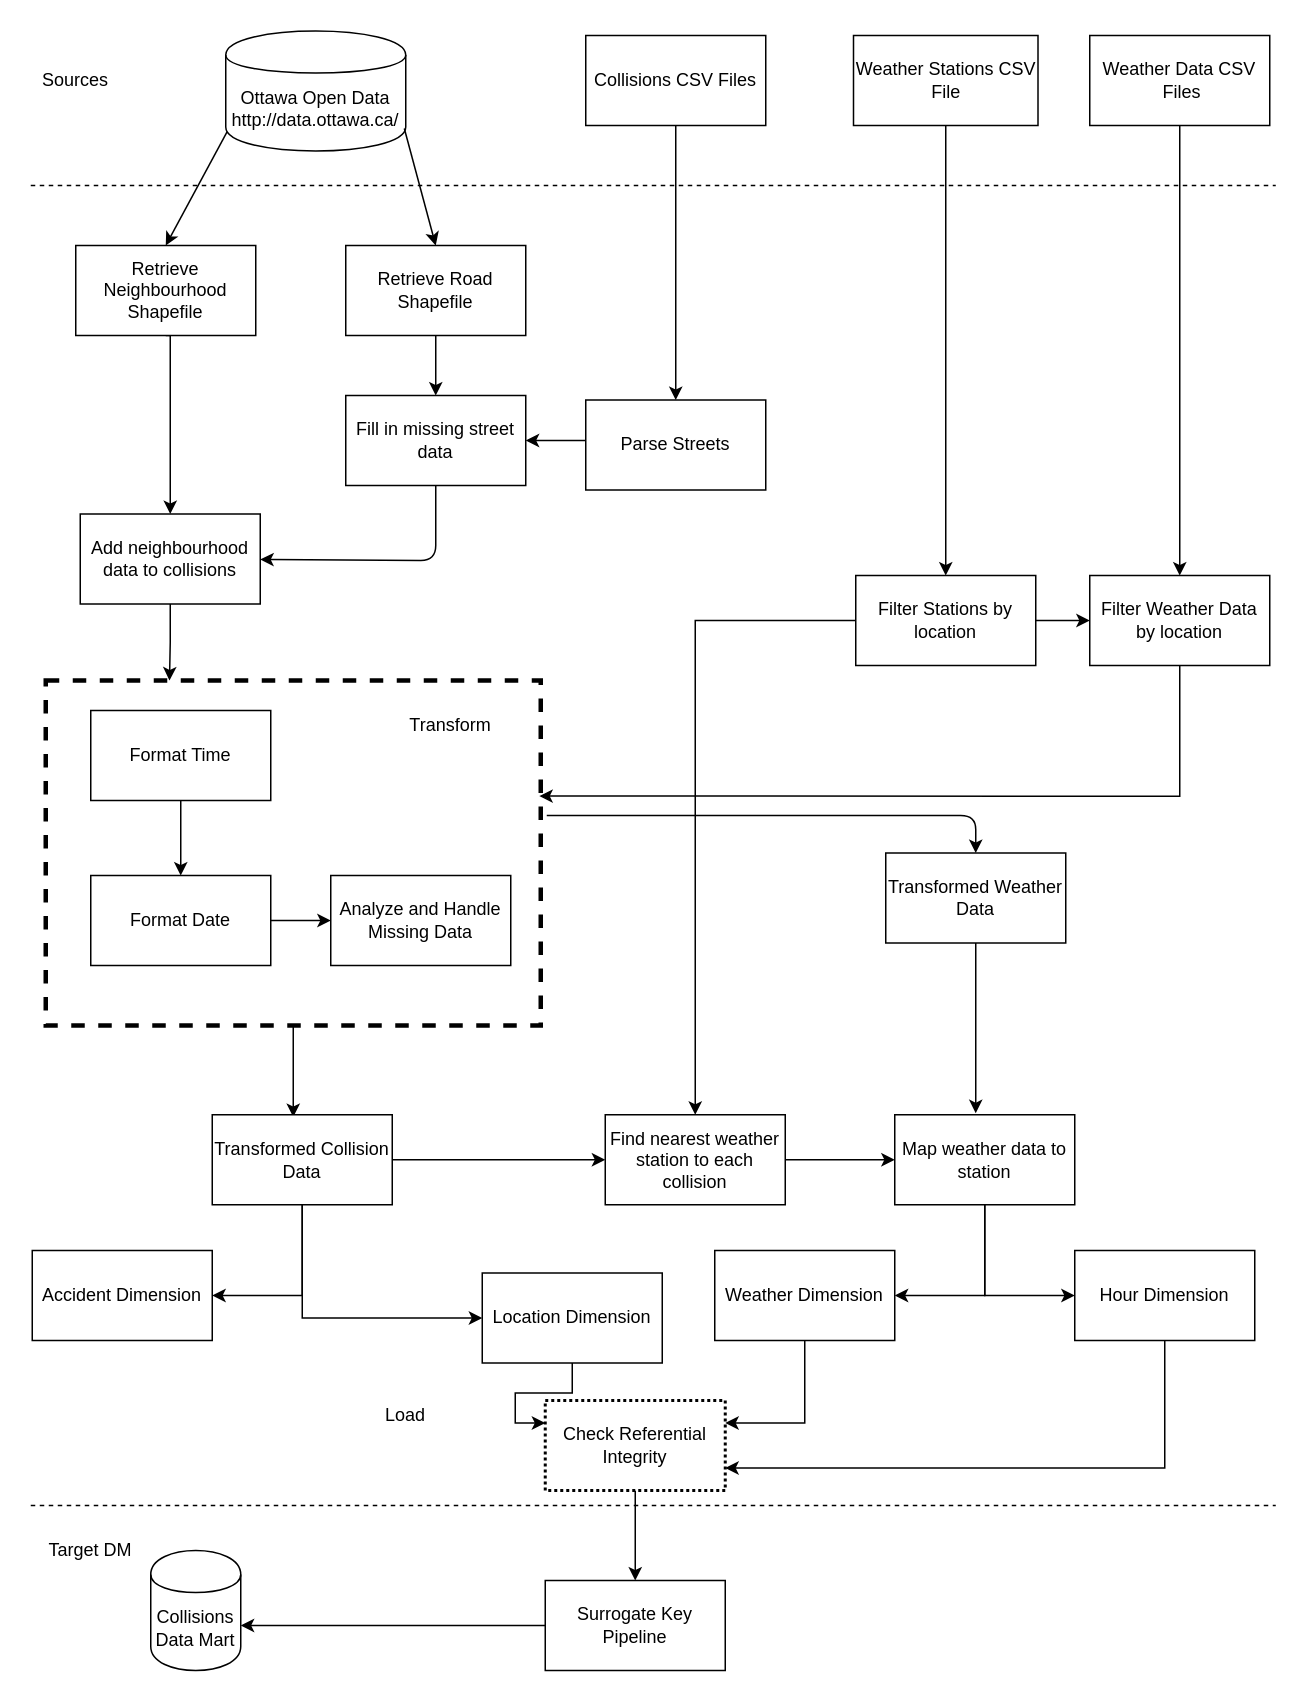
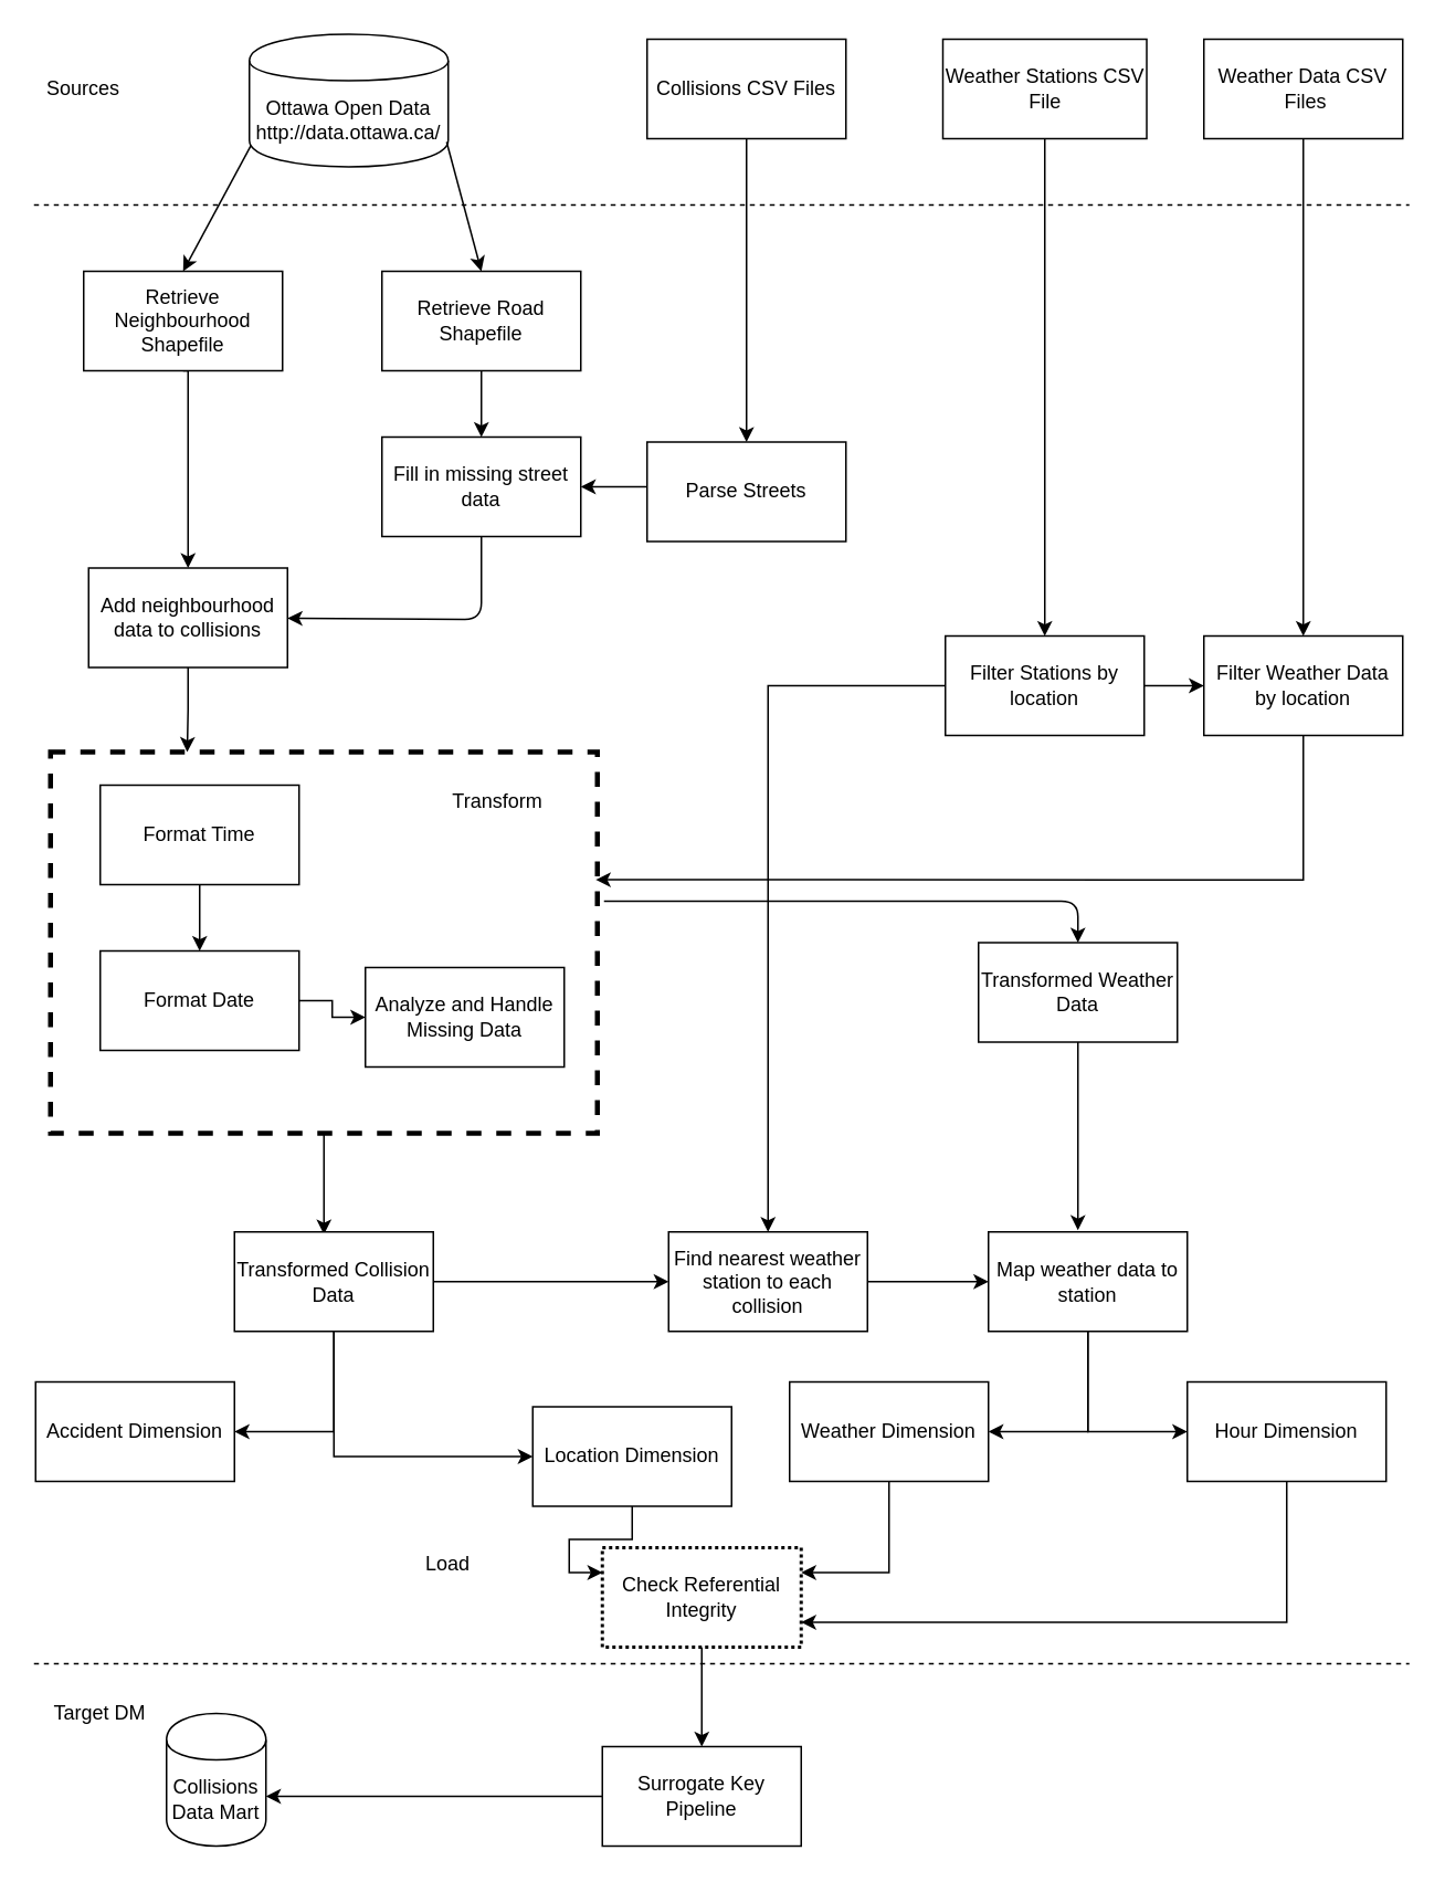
- <mxCell id="17" value="Format Date" style="rounded=0;whiteSpace=wrap;html=1;" vertex="1" parent="1"><mxGeometry x="60" y="583" width="120" height="60" as="geometry" /></mxCell>
+ <mxCell id="17" value="Format Date" style="rounded=0;whiteSpace=wrap;html=1;" vertex="1" parent="1"><mxGeometry x="60" y="573" width="120" height="60" as="geometry" /></mxCell>
